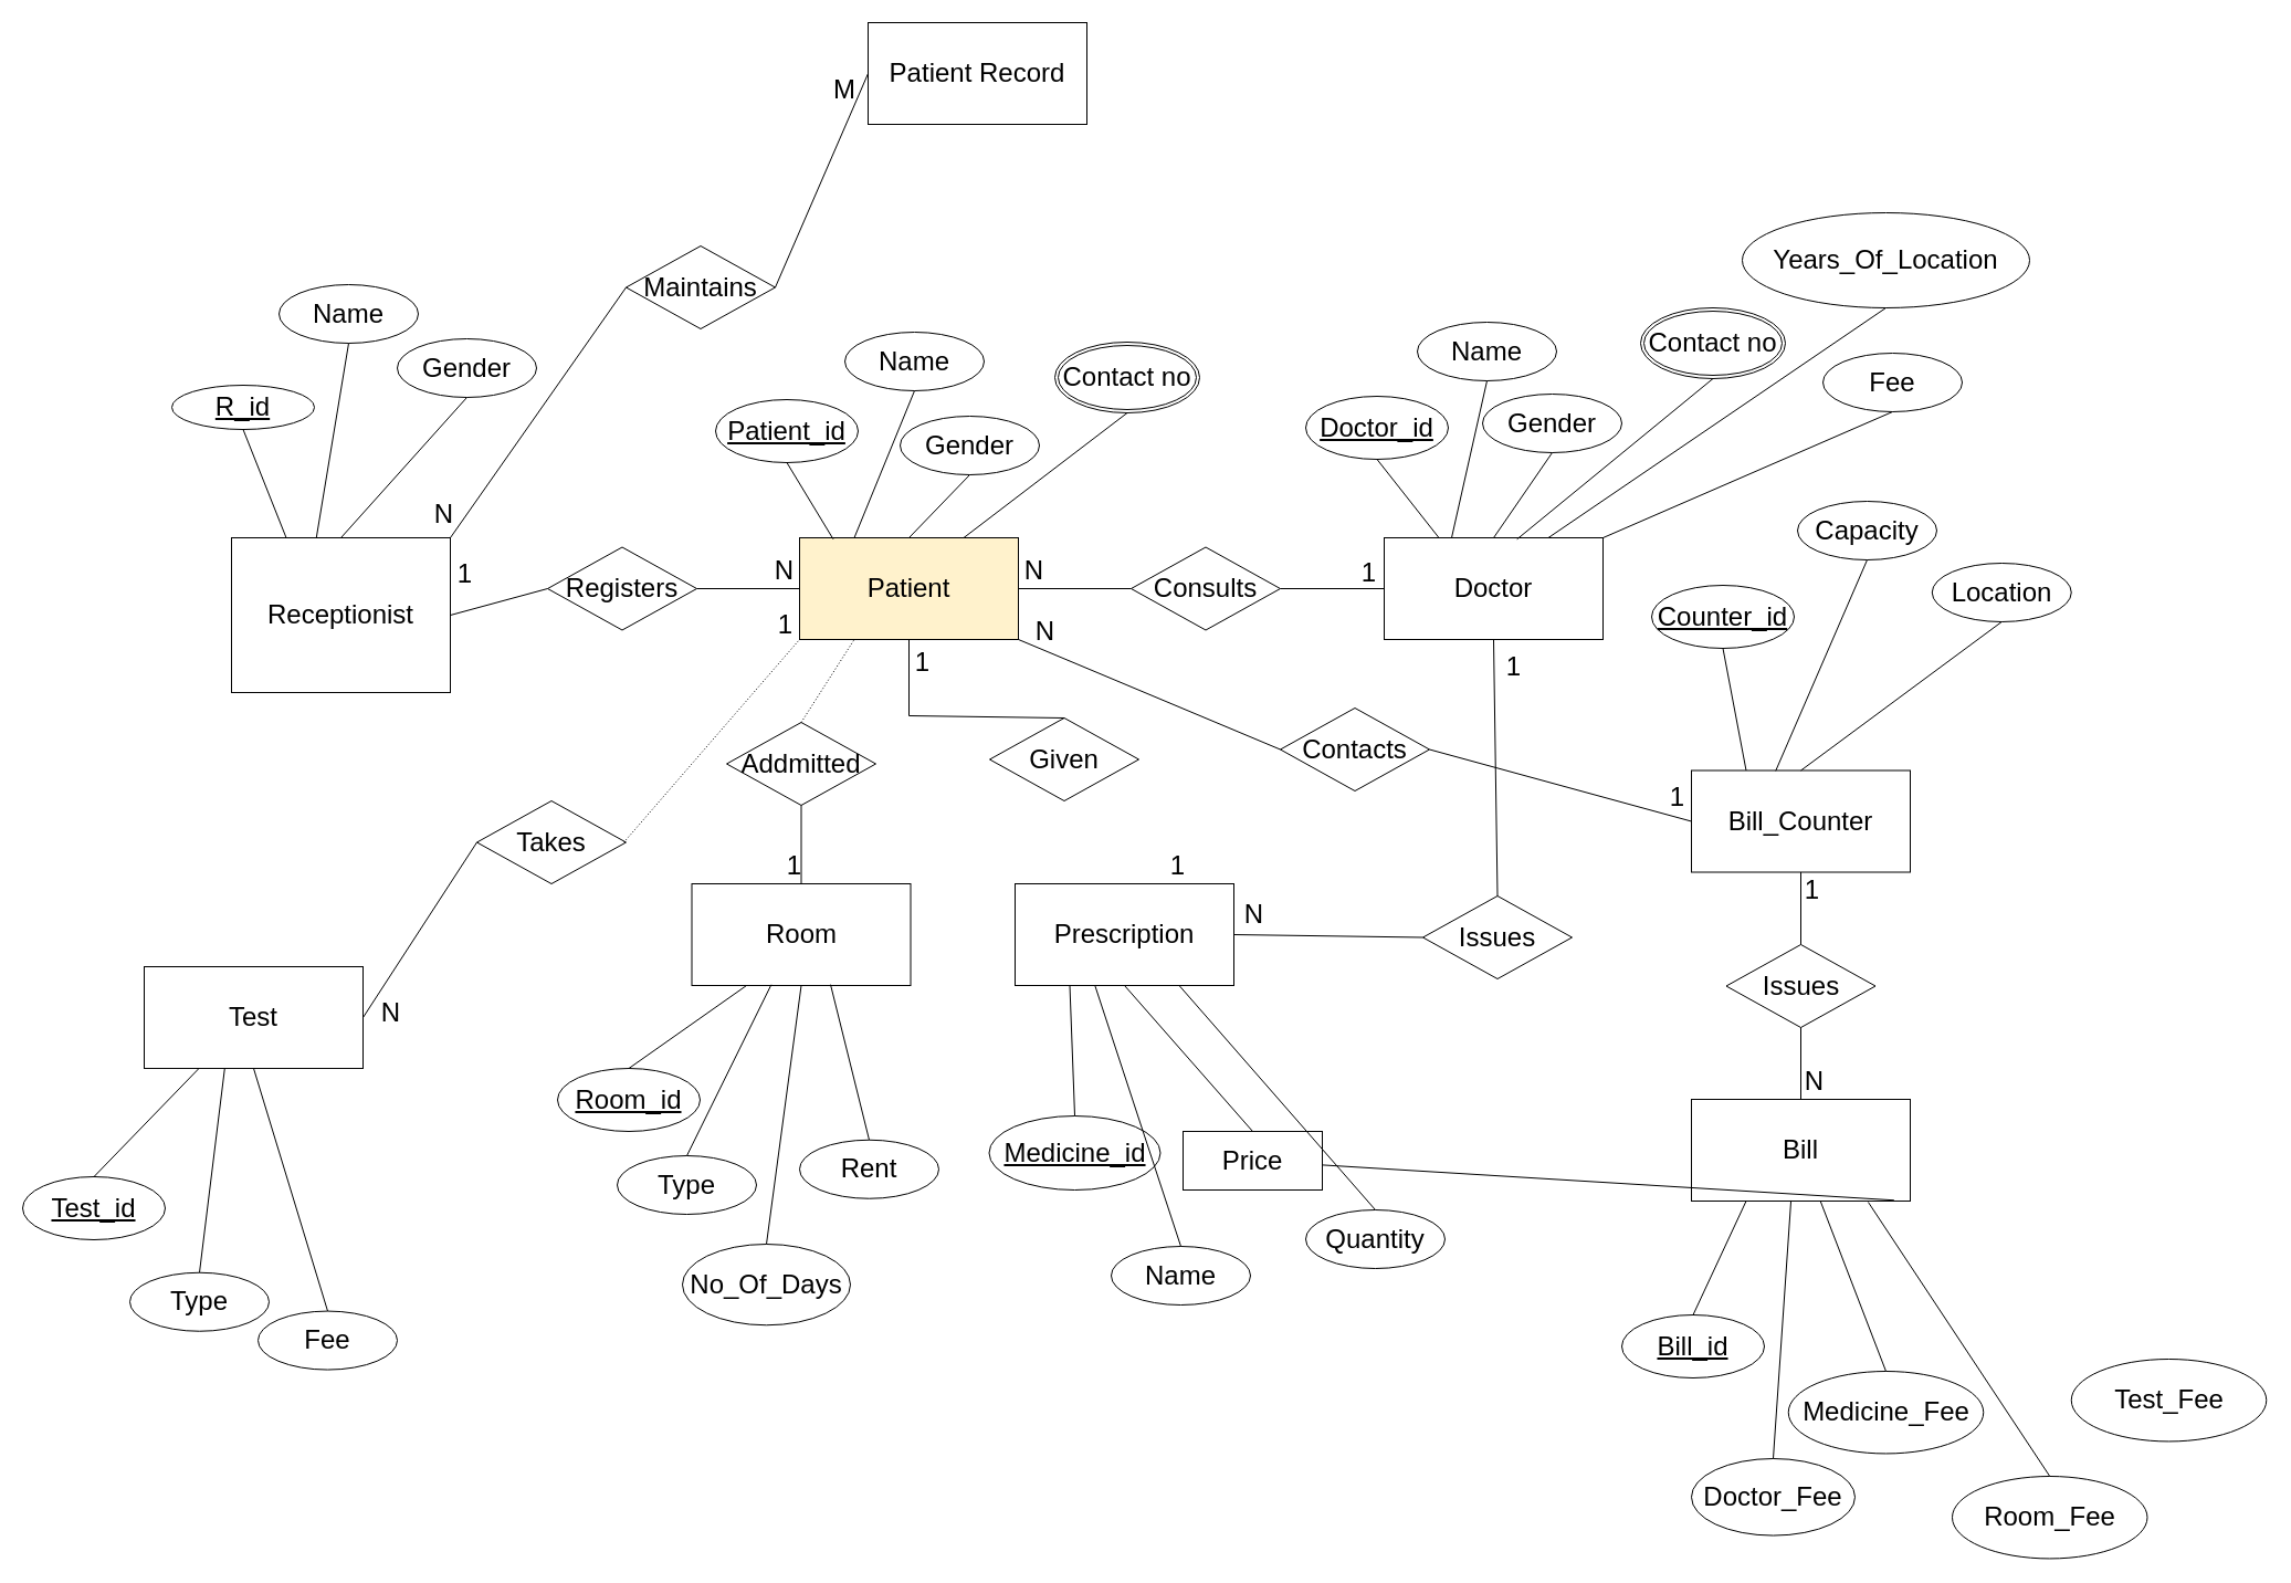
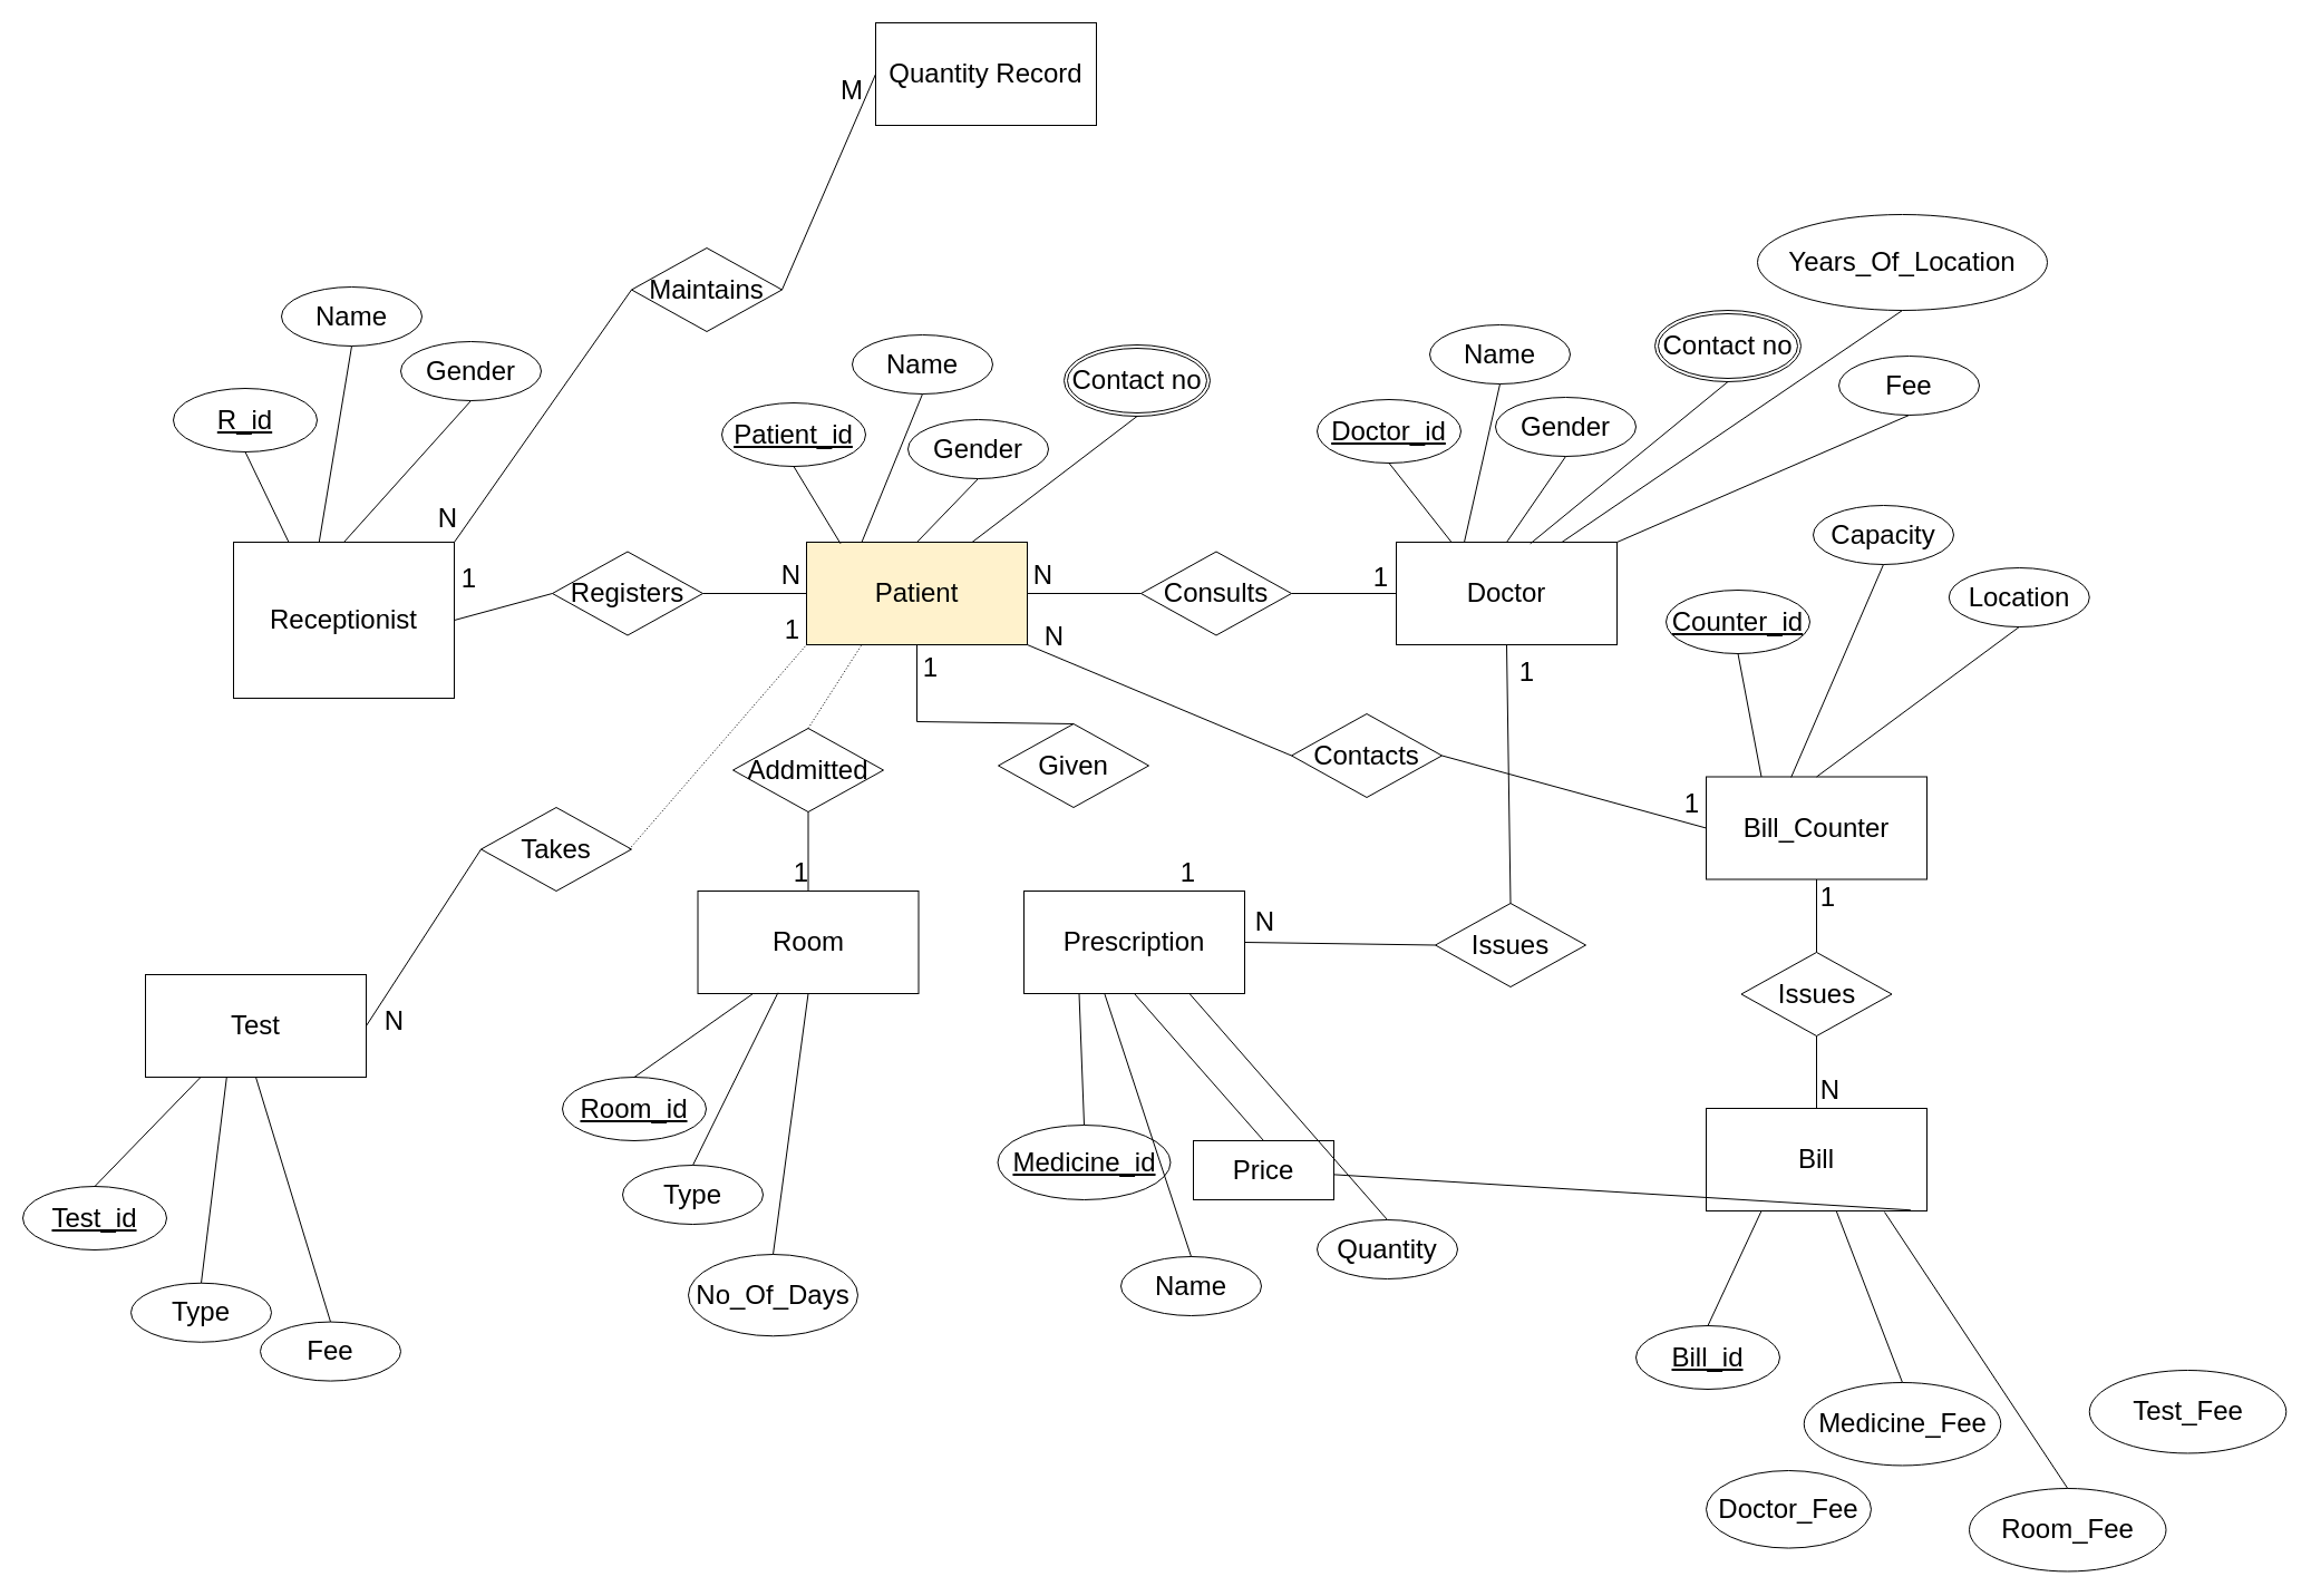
- <mxCell id="112" value="&lt;font style=&quot;font-size: 24px;&quot;&gt;Patient Record&lt;/font&gt;" style="whiteSpace=wrap;html=1;align=center;" vertex="1" parent="1"><mxGeometry x="785" y="20" width="198" height="92" as="geometry" /></mxCell>
+ <mxCell id="112" value="&lt;font style=&quot;font-size: 24px;&quot;&gt;Quantity Record&lt;/font&gt;" style="whiteSpace=wrap;html=1;align=center;" vertex="1" parent="1"><mxGeometry x="785" y="20" width="198" height="92" as="geometry" /></mxCell>
- <mxCell id="57" value="R_id" style="ellipse;whiteSpace=wrap;html=1;align=center;fontStyle=4;fontSize=24;" vertex="1" parent="1"><mxGeometry x="155" y="348" width="129" height="40" as="geometry" /></mxCell>
+ <mxCell id="57" value="R_id" style="ellipse;whiteSpace=wrap;html=1;align=center;fontStyle=4;fontSize=24;" vertex="1" parent="1"><mxGeometry x="155" y="348" width="129" height="57" as="geometry" /></mxCell>
- <mxCell id="42" value="" style="endArrow=none;html=1;rounded=0;fontSize=24;entryX=0.5;entryY=0;entryDx=0;entryDy=0;exitX=0.634;exitY=0.991;exitDx=0;exitDy=0;exitPerimeter=0;" edge="1" parent="1" target="41" source="27"><mxGeometry relative="1" as="geometry"><mxPoint x="862.374" y="876.004" as="sourcePoint" /><mxPoint x="1501" y="862.74" as="targetPoint" /></mxGeometry></mxCell>
- <mxCell id="41" value="Rent" style="ellipse;whiteSpace=wrap;html=1;align=center;fontSize=24;" vertex="1" parent="1"><mxGeometry x="723" y="1030.74" width="126" height="53" as="geometry" /></mxCell>
- <mxCell id="89" value="" style="endArrow=none;html=1;rounded=0;fontSize=24;entryX=0.5;entryY=0;entryDx=0;entryDy=0;exitX=0.455;exitY=0.994;exitDx=0;exitDy=0;exitPerimeter=0;" edge="1" parent="1" target="88" source="74"><mxGeometry relative="1" as="geometry"><mxPoint x="1704.468" y="1058.002" as="sourcePoint" /><mxPoint x="2482" y="1102.56" as="targetPoint" /></mxGeometry></mxCell>
